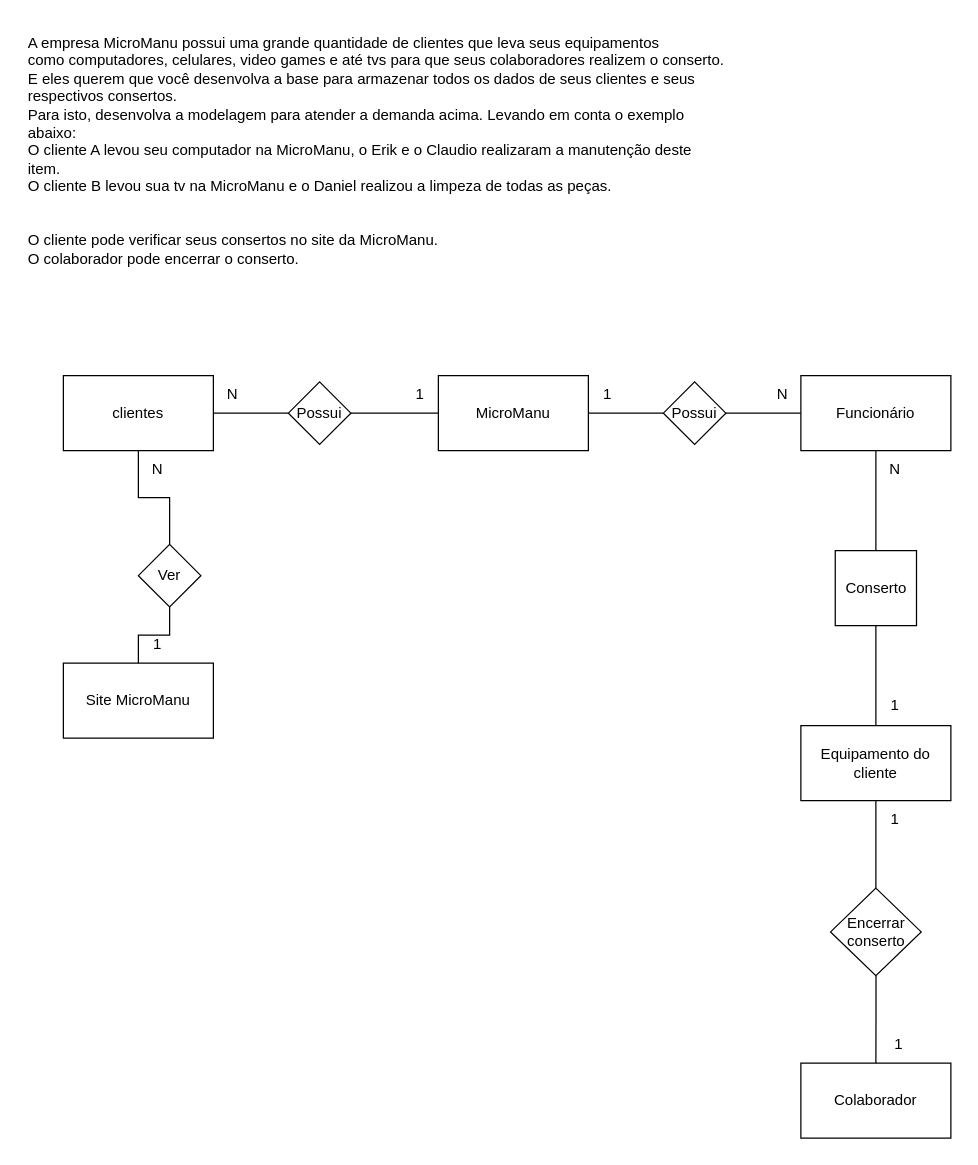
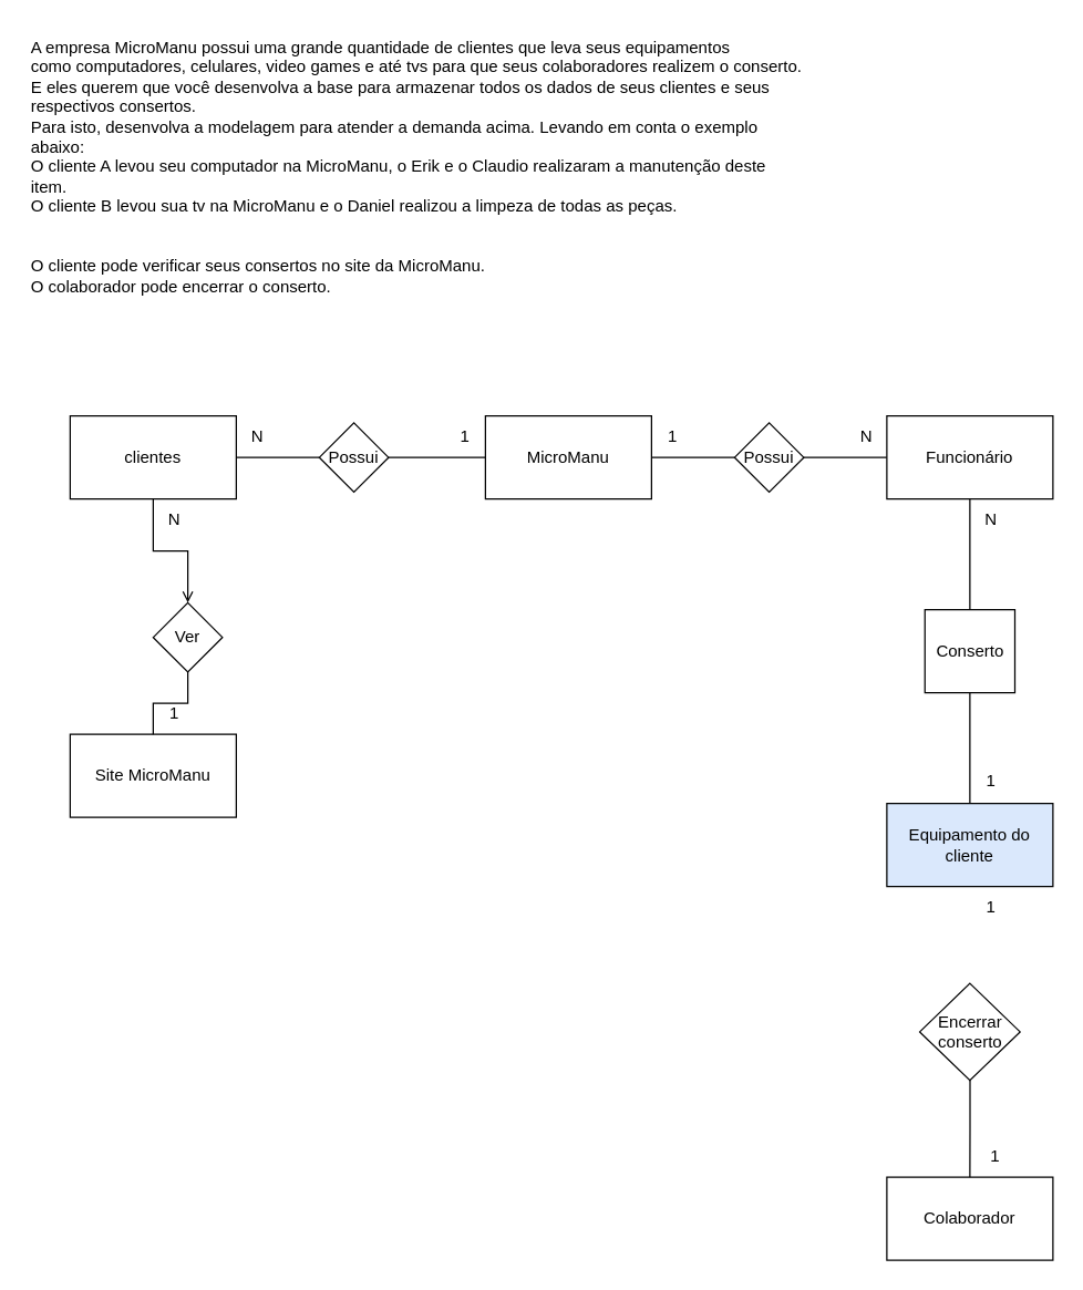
- <mxCell id="5" style="edgeStyle=orthogonalEdgeStyle;rounded=0;orthogonalLoop=1;jettySize=auto;html=1;entryX=0.5;entryY=0;entryDx=0;entryDy=0;endArrow=none;endFill=0;" edge="1" parent="1" source="6" target="22"><mxGeometry relative="1" as="geometry" /></mxCell>
+ <mxCell id="5" style="edgeStyle=orthogonalEdgeStyle;rounded=0;orthogonalLoop=1;jettySize=auto;html=1;entryX=0.5;entryY=0;entryDx=0;entryDy=0;endArrow=open;endFill=0;" edge="1" parent="1" source="6" target="22"><mxGeometry relative="1" as="geometry" /></mxCell>
- <mxCell id="8" value="&lt;font style=&quot;vertical-align: inherit;&quot;&gt;&lt;font style=&quot;vertical-align: inherit;&quot;&gt;&lt;font style=&quot;vertical-align: inherit;&quot;&gt;&lt;font style=&quot;vertical-align: inherit;&quot;&gt;&lt;font style=&quot;vertical-align: inherit;&quot;&gt;&lt;font style=&quot;vertical-align: inherit;&quot;&gt;Equipamento do cliente&lt;/font&gt;&lt;/font&gt;&lt;/font&gt;&lt;/font&gt;&lt;/font&gt;&lt;/font&gt;" style="rounded=0;whiteSpace=wrap;html=1;" vertex="1" parent="1"><mxGeometry x="640" y="580" width="120" height="60" as="geometry" /></mxCell>
+ <mxCell id="8" value="&lt;font style=&quot;vertical-align: inherit;&quot;&gt;&lt;font style=&quot;vertical-align: inherit;&quot;&gt;&lt;font style=&quot;vertical-align: inherit;&quot;&gt;&lt;font style=&quot;vertical-align: inherit;&quot;&gt;&lt;font style=&quot;vertical-align: inherit;&quot;&gt;&lt;font style=&quot;vertical-align: inherit;&quot;&gt;Equipamento do cliente&lt;/font&gt;&lt;/font&gt;&lt;/font&gt;&lt;/font&gt;&lt;/font&gt;&lt;/font&gt;" style="rounded=0;whiteSpace=wrap;html=1;fillColor=#dae8fc;" vertex="1" parent="1"><mxGeometry x="640" y="580" width="120" height="60" as="geometry" /></mxCell>
- <mxCell id="7" style="edgeStyle=orthogonalEdgeStyle;rounded=0;orthogonalLoop=1;jettySize=auto;html=1;entryX=0.5;entryY=0;entryDx=0;entryDy=0;endArrow=none;endFill=0;" edge="1" parent="1" source="8" target="30"><mxGeometry relative="1" as="geometry" /></mxCell>
